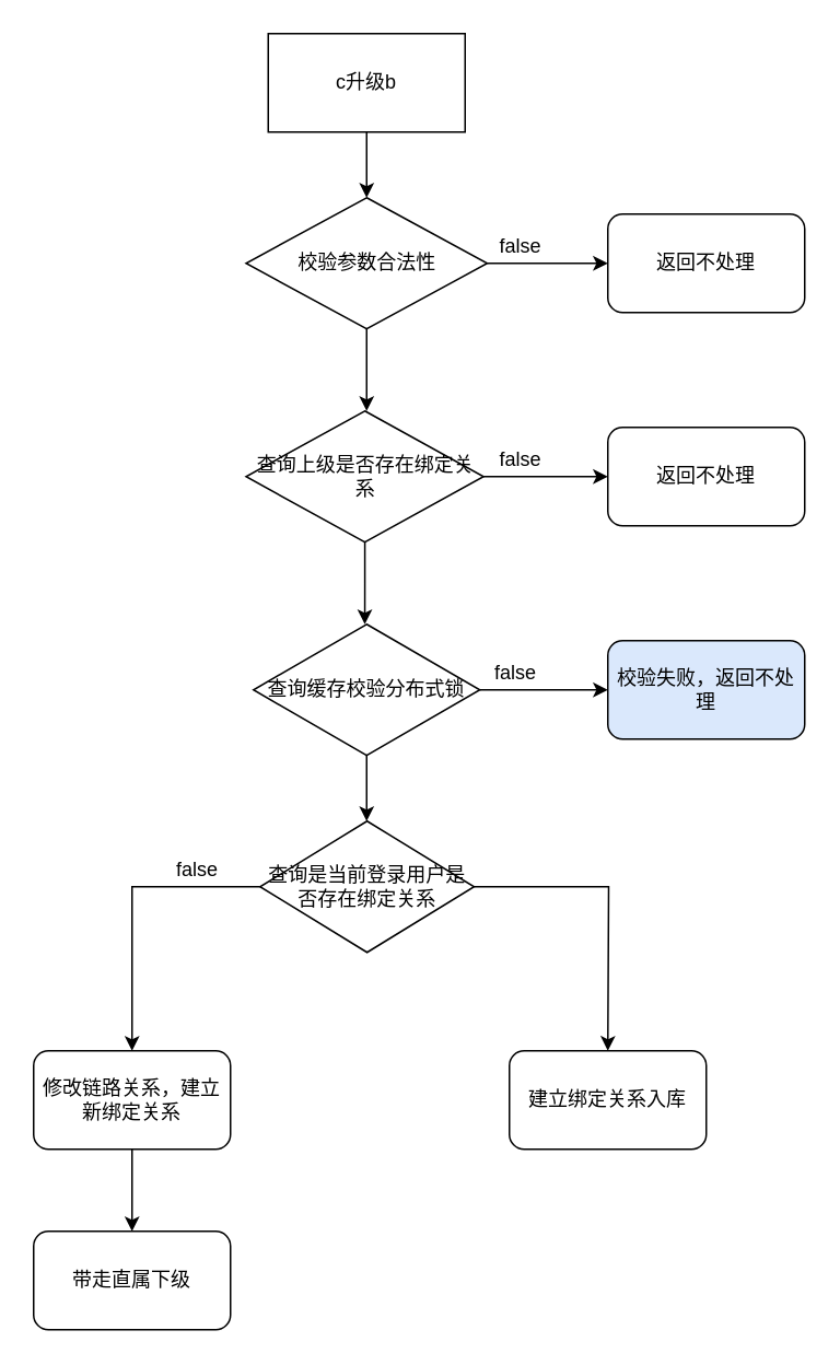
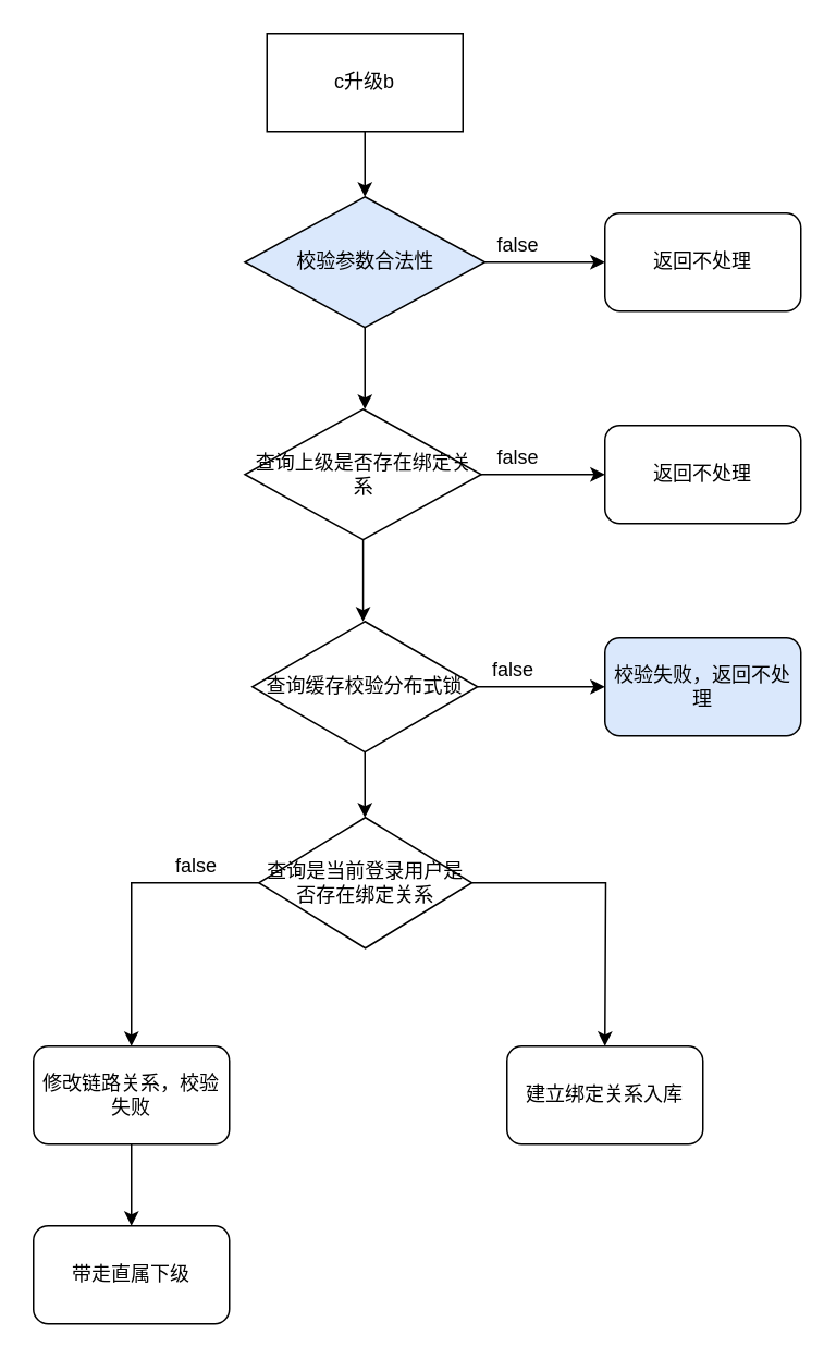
- <mxCell id="6" value="校验参数合法性" style="rhombus;whiteSpace=wrap;html=1;" vertex="1" parent="1"><mxGeometry x="149.5" y="120" width="147" height="80" as="geometry" /></mxCell>
+ <mxCell id="6" value="校验参数合法性" style="rhombus;whiteSpace=wrap;html=1;fillColor=#dae8fc;" vertex="1" parent="1"><mxGeometry x="149.5" y="120" width="147" height="80" as="geometry" /></mxCell>
- <mxCell id="25" value="修改链路关系，建立新绑定关系" style="rounded=1;whiteSpace=wrap;html=1;" vertex="1" parent="1"><mxGeometry x="20" y="640" width="120" height="60" as="geometry" /></mxCell>
+ <mxCell id="25" value="修改链路关系，校验失败" style="rounded=1;whiteSpace=wrap;html=1;" vertex="1" parent="1"><mxGeometry x="20" y="640" width="120" height="60" as="geometry" /></mxCell>
